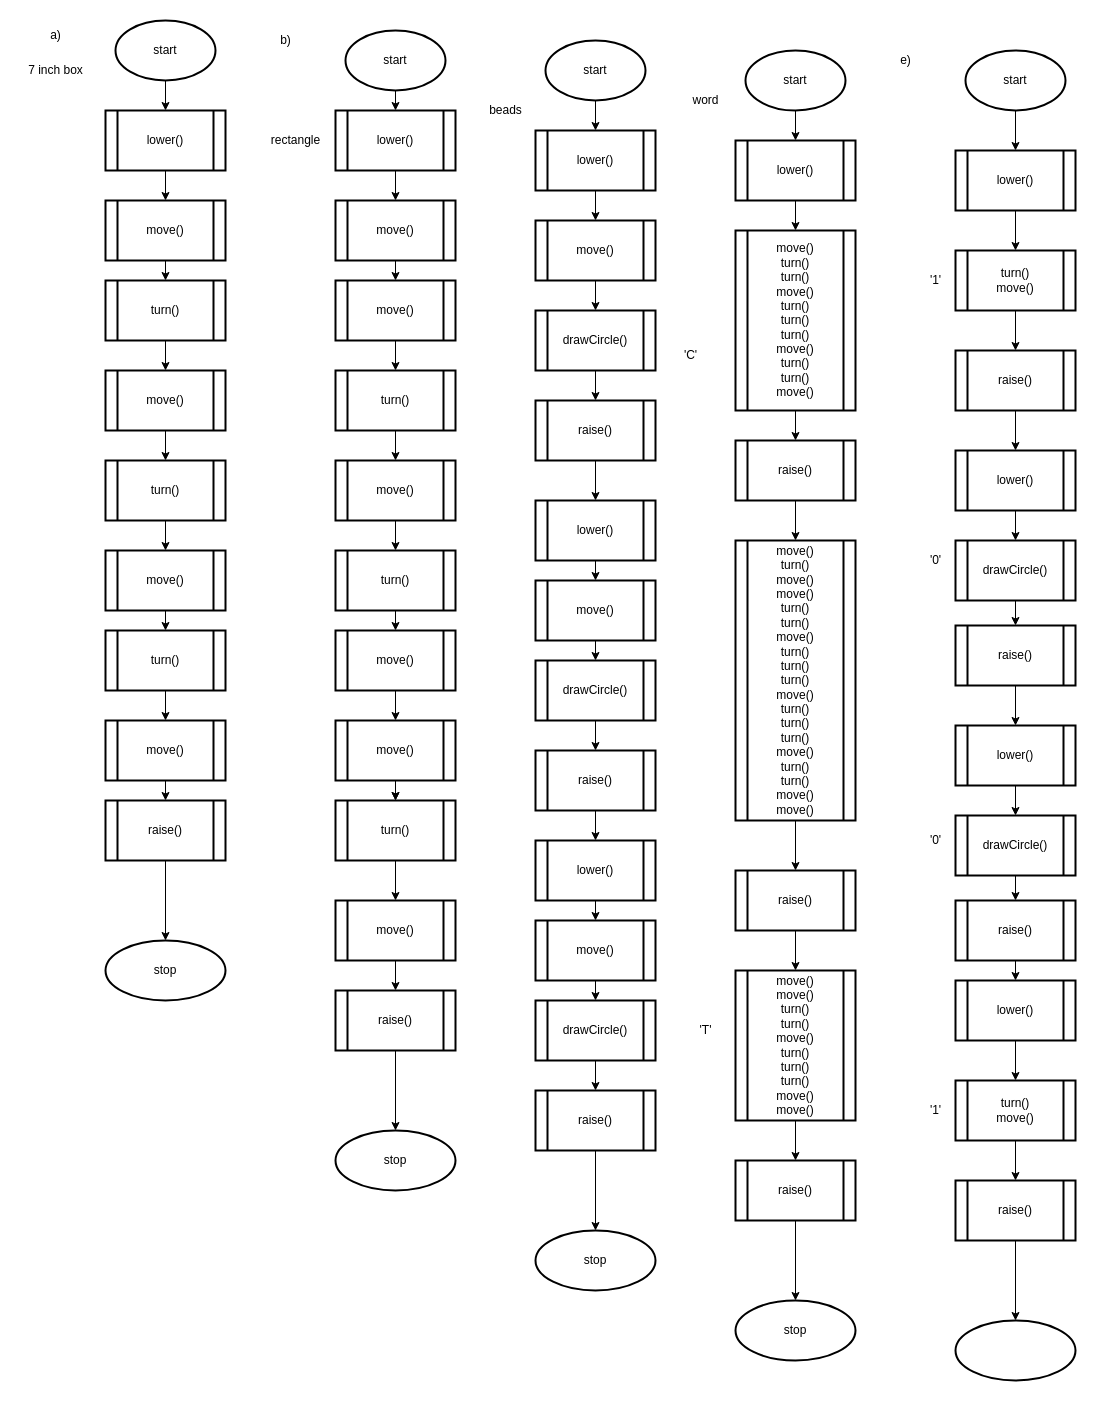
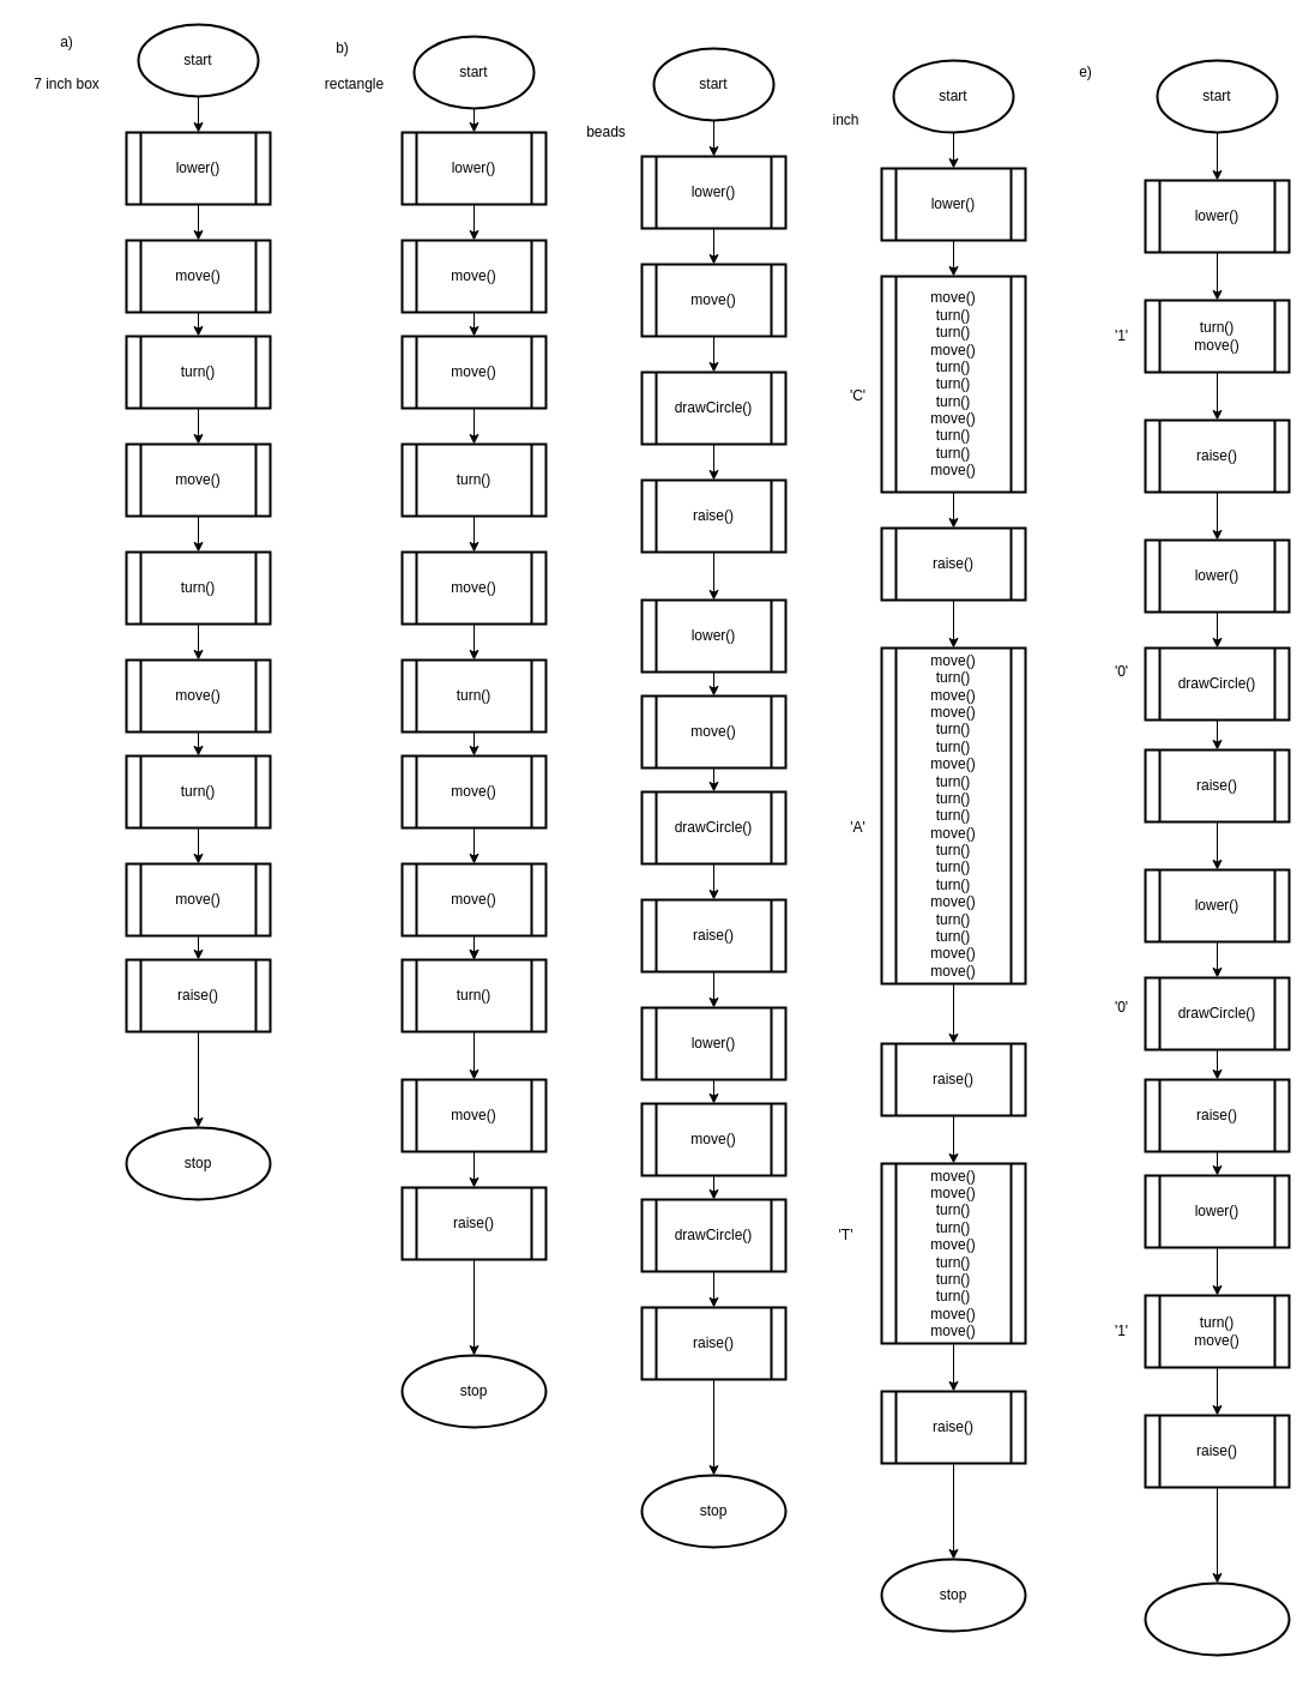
- <mxCell id="92" value="word" style="text;html=1;align=center;verticalAlign=middle;resizable=0;points=[];autosize=1;strokeColor=none;fillColor=none;" vertex="1" parent="1"><mxGeometry x="685" y="90" width="40" height="20" as="geometry" /></mxCell>
+ <mxCell id="92" value="inch" style="text;html=1;align=center;verticalAlign=middle;resizable=0;points=[];autosize=1;strokeColor=none;fillColor=none;" vertex="1" parent="1"><mxGeometry x="685" y="90" width="40" height="20" as="geometry" /></mxCell>
- <mxCell id="90" value="rectangle" style="text;html=1;align=center;verticalAlign=middle;resizable=0;points=[];autosize=1;strokeColor=none;fillColor=none;" vertex="1" parent="1"><mxGeometry x="265" y="130" width="60" height="20" as="geometry" /></mxCell>
+ <mxCell id="90" value="rectangle" style="text;html=1;align=center;verticalAlign=middle;resizable=0;points=[];autosize=1;strokeColor=none;fillColor=none;" vertex="1" parent="1"><mxGeometry x="265" y="60" width="60" height="20" as="geometry" /></mxCell>
- <mxCell id="88" value="'C'" style="text;html=1;align=center;verticalAlign=middle;resizable=0;points=[];autosize=1;strokeColor=none;fillColor=none;" vertex="1" parent="1"><mxGeometry x="675" y="345" width="30" height="20" as="geometry" /></mxCell>
+ <mxCell id="88" value="'C'" style="text;html=1;align=center;verticalAlign=middle;resizable=0;points=[];autosize=1;strokeColor=none;fillColor=none;" vertex="1" parent="1"><mxGeometry x="700" y="320" width="30" height="20" as="geometry" /></mxCell>
+ <mxCell id="95" value="'A'" style="text;html=1;align=center;verticalAlign=middle;resizable=0;points=[];autosize=1;strokeColor=none;fillColor=none;" vertex="1" parent="1"><mxGeometry x="700" y="680" width="30" height="20" as="geometry" /></mxCell>
